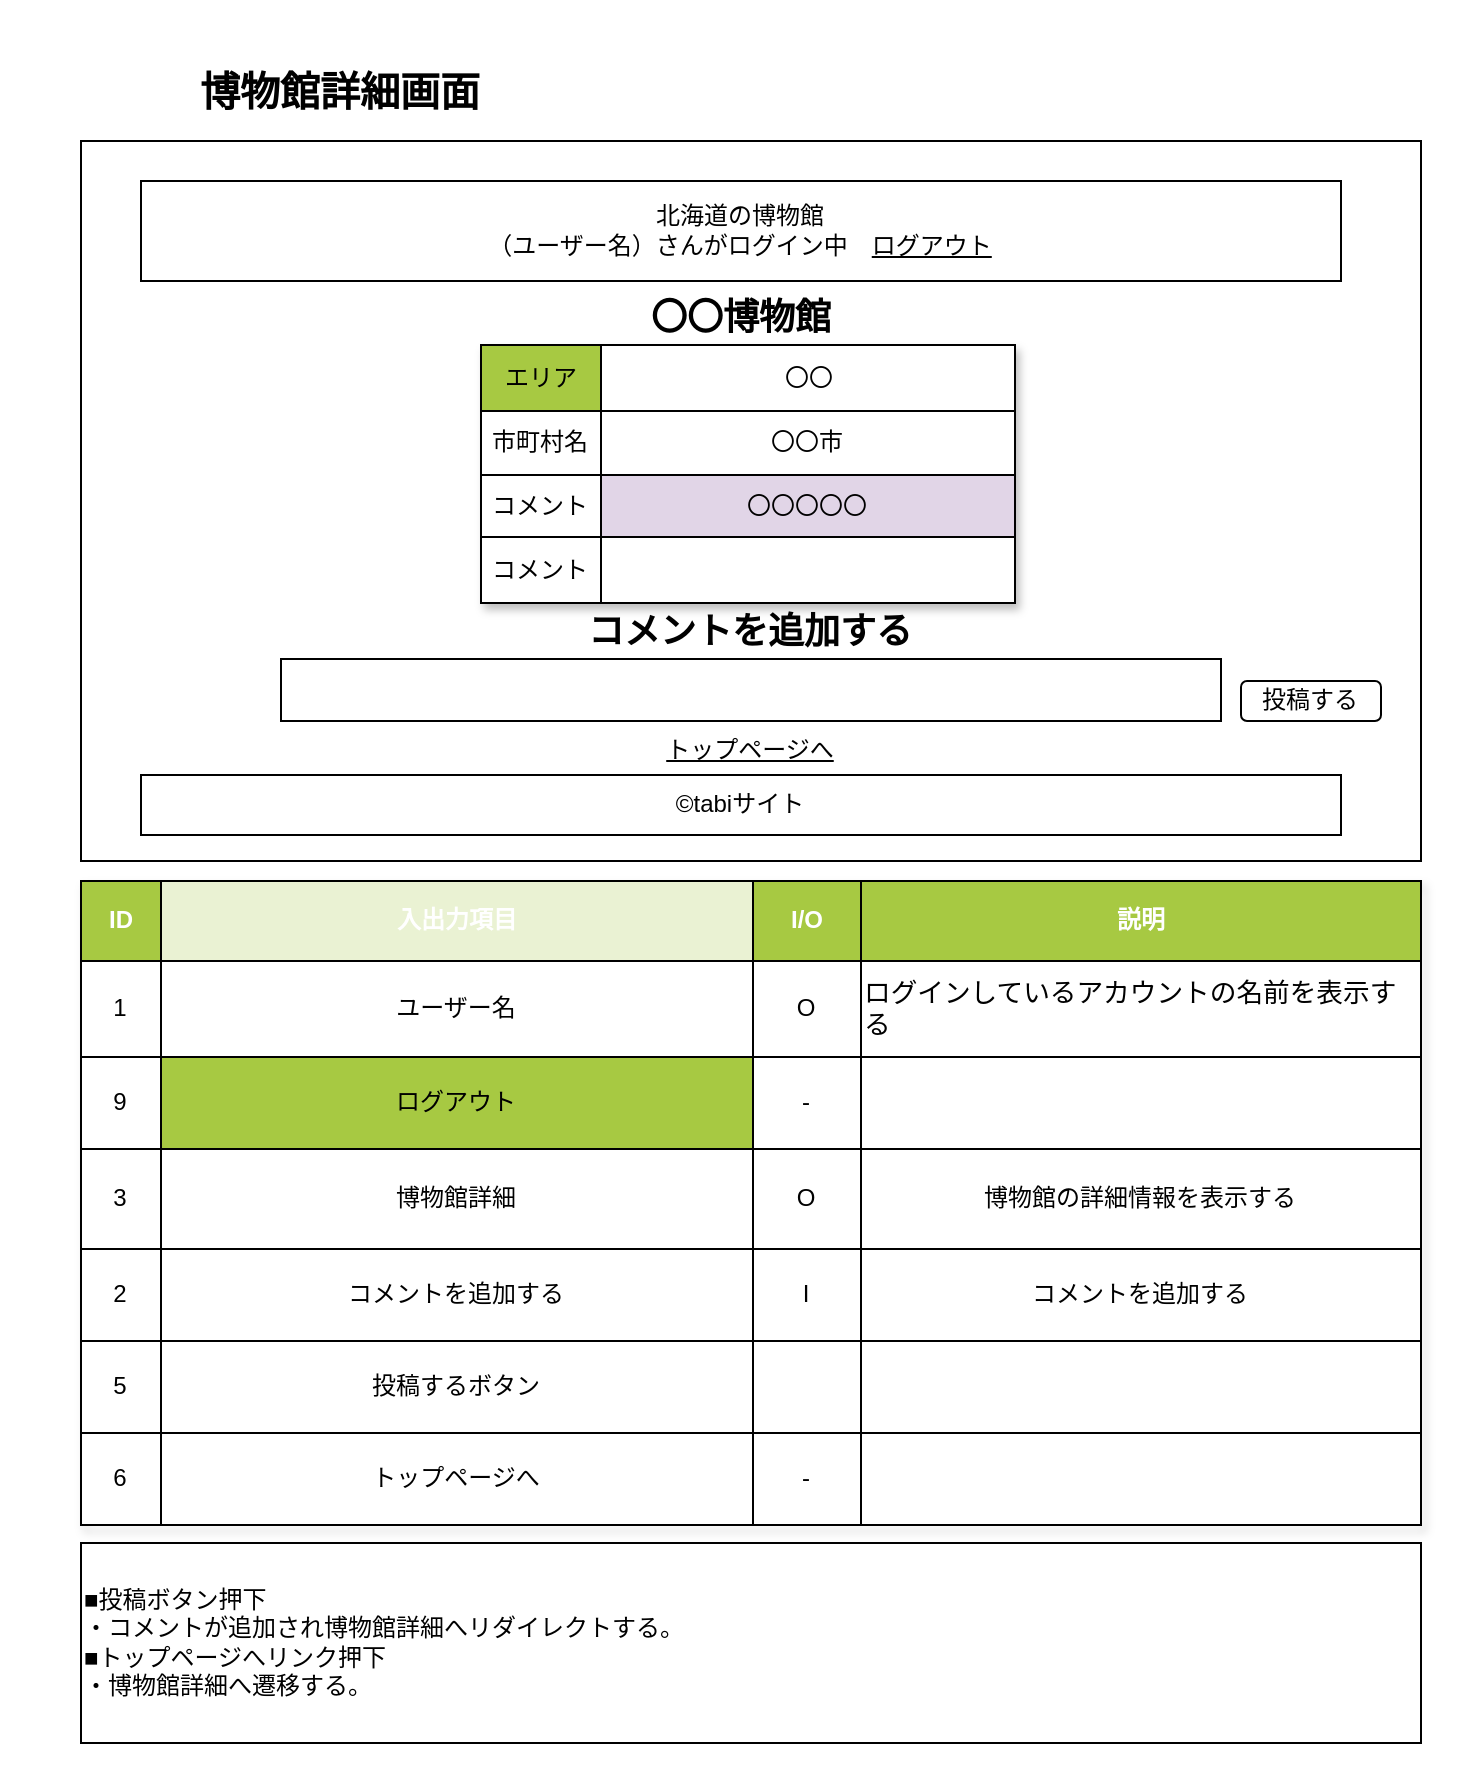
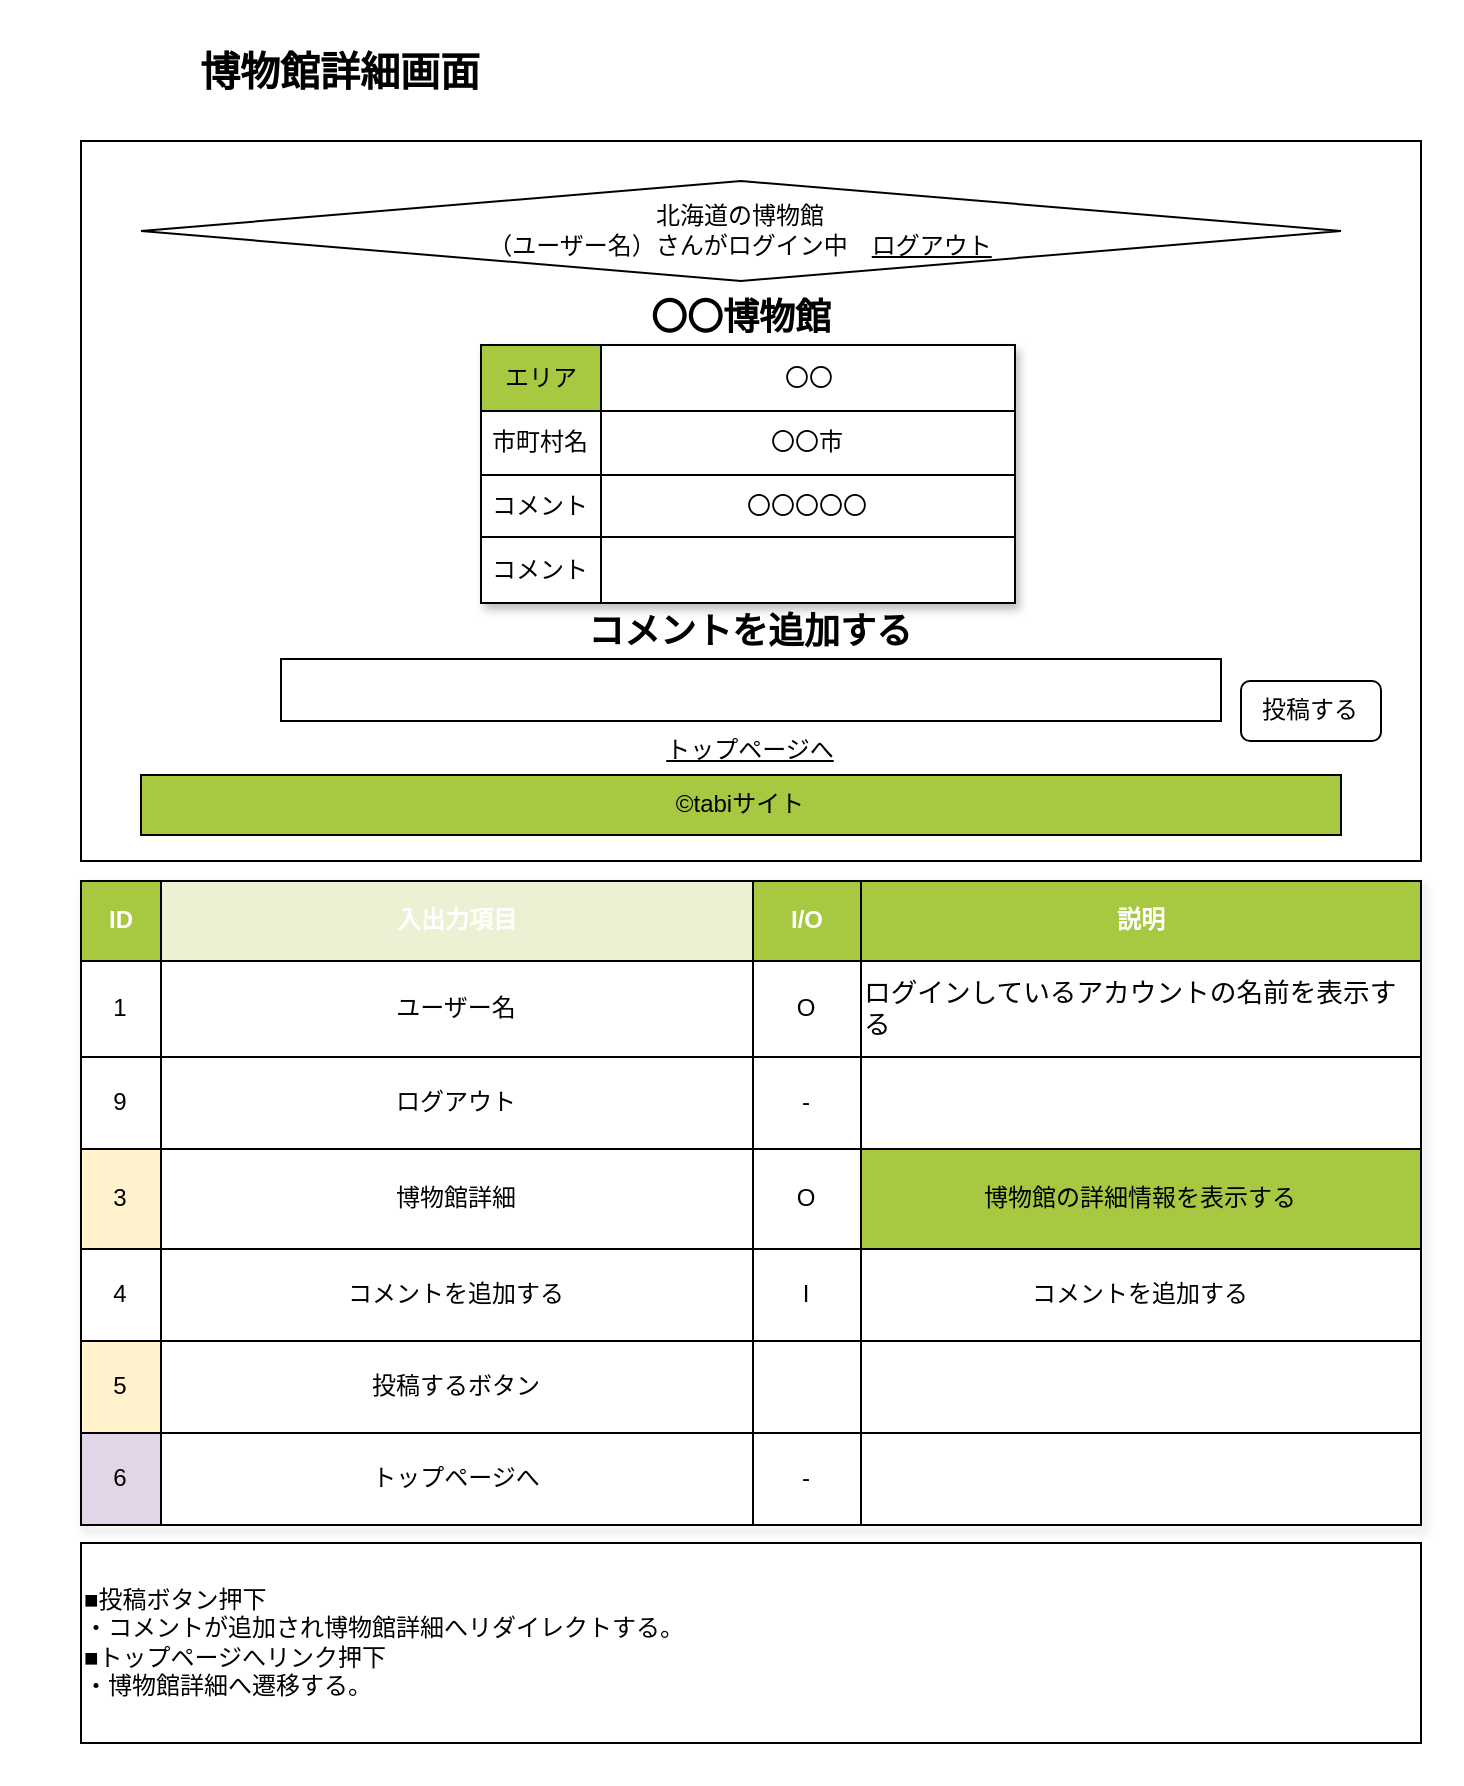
- <mxCell id="5" value="博物館詳細画面" style="text;html=1;align=center;verticalAlign=middle;whiteSpace=wrap;rounded=0;fontStyle=1;fontSize=20;" parent="1" vertex="1"><mxGeometry x="20" y="30" width="300" height="30" as="geometry" /></mxCell>
+ <mxCell id="5" value="博物館詳細画面" style="text;html=1;align=center;verticalAlign=middle;whiteSpace=wrap;rounded=0;fontStyle=1;fontSize=20;" parent="1" vertex="1"><mxGeometry x="20" y="20" width="300" height="30" as="geometry" /></mxCell>
- <mxCell id="3" value="北海道の博物館&lt;div&gt;（ユーザー名）さんがログイン中　&lt;u&gt;ログアウト&lt;/u&gt;&lt;/div&gt;" style="rounded=0;whiteSpace=wrap;html=1;" parent="1" vertex="1"><mxGeometry x="70" y="90" width="600" height="50" as="geometry" /></mxCell>
+ <mxCell id="3" value="北海道の博物館&lt;div&gt;（ユーザー名）さんがログイン中　&lt;u&gt;ログアウト&lt;/u&gt;&lt;/div&gt;" style="rhombus;whiteSpace=wrap;html=1;" parent="1" vertex="1"><mxGeometry x="70" y="90" width="600" height="50" as="geometry" /></mxCell>
- <mxCell id="52" value="〇〇〇〇〇" style="connectable=0;recursiveResize=0;whiteSpace=wrap;html=1;fillColor=#e1d5e7;" parent="50" vertex="1"><mxGeometry x="60" width="207" height="31" as="geometry"><mxRectangle width="207" height="31" as="alternateBounds" /></mxGeometry></mxCell>
+ <mxCell id="52" value="〇〇〇〇〇" style="connectable=0;recursiveResize=0;whiteSpace=wrap;html=1;" parent="50" vertex="1"><mxGeometry x="60" width="207" height="31" as="geometry"><mxRectangle width="207" height="31" as="alternateBounds" /></mxGeometry></mxCell>
- <mxCell id="59" value="投稿する" style="rounded=1;whiteSpace=wrap;html=1;" parent="1" vertex="1"><mxGeometry x="620" y="340" width="70" height="20" as="geometry" /></mxCell>
+ <mxCell id="59" value="投稿する" style="rounded=1;whiteSpace=wrap;html=1;" parent="1" vertex="1"><mxGeometry x="620" y="340" width="70" height="30" as="geometry" /></mxCell>
- <mxCell id="4" value="©tabiサイト" style="rounded=0;whiteSpace=wrap;html=1;" parent="1" vertex="1"><mxGeometry x="70" y="387" width="600" height="30" as="geometry" /></mxCell>
+ <mxCell id="4" value="©tabiサイト" style="rounded=0;whiteSpace=wrap;html=1;fillColor=#a7c942;" parent="1" vertex="1"><mxGeometry x="70" y="387" width="600" height="30" as="geometry" /></mxCell>
- <mxCell id="19" value="ログアウト" style="connectable=0;recursiveResize=0;whiteSpace=wrap;html=1;fillColor=#a7c942;" parent="17" vertex="1"><mxGeometry x="40" width="296" height="46" as="geometry"><mxRectangle width="296" height="46" as="alternateBounds" /></mxGeometry></mxCell>
+ <mxCell id="19" value="ログアウト" style="connectable=0;recursiveResize=0;whiteSpace=wrap;html=1;" parent="17" vertex="1"><mxGeometry x="40" width="296" height="46" as="geometry"><mxRectangle width="296" height="46" as="alternateBounds" /></mxGeometry></mxCell>
- <mxCell id="23" value="3" style="connectable=0;recursiveResize=0;fontStyle=0;align=center;whiteSpace=wrap;html=1;" parent="22" vertex="1"><mxGeometry width="40" height="50" as="geometry"><mxRectangle width="40" height="50" as="alternateBounds" /></mxGeometry></mxCell>
+ <mxCell id="23" value="3" style="connectable=0;recursiveResize=0;fontStyle=0;align=center;whiteSpace=wrap;html=1;fillColor=#fff2cc;" parent="22" vertex="1"><mxGeometry width="40" height="50" as="geometry"><mxRectangle width="40" height="50" as="alternateBounds" /></mxGeometry></mxCell>
- <mxCell id="26" value="博物館の詳細情報を表示する" style="connectable=0;recursiveResize=0;fontStyle=0;align=center;whiteSpace=wrap;html=1;" parent="22" vertex="1"><mxGeometry x="390" width="280" height="50" as="geometry"><mxRectangle width="280" height="50" as="alternateBounds" /></mxGeometry></mxCell>
+ <mxCell id="26" value="博物館の詳細情報を表示する" style="connectable=0;recursiveResize=0;fontStyle=0;align=center;whiteSpace=wrap;html=1;fillColor=#a7c942;" parent="22" vertex="1"><mxGeometry x="390" width="280" height="50" as="geometry"><mxRectangle width="280" height="50" as="alternateBounds" /></mxGeometry></mxCell>
- <mxCell id="28" value="2" style="connectable=0;recursiveResize=0;whiteSpace=wrap;html=1;" parent="27" vertex="1"><mxGeometry width="40" height="46" as="geometry"><mxRectangle width="40" height="46" as="alternateBounds" /></mxGeometry></mxCell>
+ <mxCell id="28" value="4" style="connectable=0;recursiveResize=0;whiteSpace=wrap;html=1;" parent="27" vertex="1"><mxGeometry width="40" height="46" as="geometry"><mxRectangle width="40" height="46" as="alternateBounds" /></mxGeometry></mxCell>
- <mxCell id="33" value="5" style="connectable=0;recursiveResize=0;whiteSpace=wrap;html=1;" parent="32" vertex="1"><mxGeometry width="40" height="46" as="geometry"><mxRectangle width="40" height="46" as="alternateBounds" /></mxGeometry></mxCell>
+ <mxCell id="33" value="5" style="connectable=0;recursiveResize=0;whiteSpace=wrap;html=1;fillColor=#fff2cc;" parent="32" vertex="1"><mxGeometry width="40" height="46" as="geometry"><mxRectangle width="40" height="46" as="alternateBounds" /></mxGeometry></mxCell>
- <mxCell id="38" value="6" style="connectable=0;recursiveResize=0;whiteSpace=wrap;html=1;" vertex="1" parent="37"><mxGeometry width="40" height="46" as="geometry"><mxRectangle width="40" height="46" as="alternateBounds" /></mxGeometry></mxCell>
+ <mxCell id="38" value="6" style="connectable=0;recursiveResize=0;whiteSpace=wrap;html=1;fillColor=#e1d5e7;" vertex="1" parent="37"><mxGeometry width="40" height="46" as="geometry"><mxRectangle width="40" height="46" as="alternateBounds" /></mxGeometry></mxCell>
